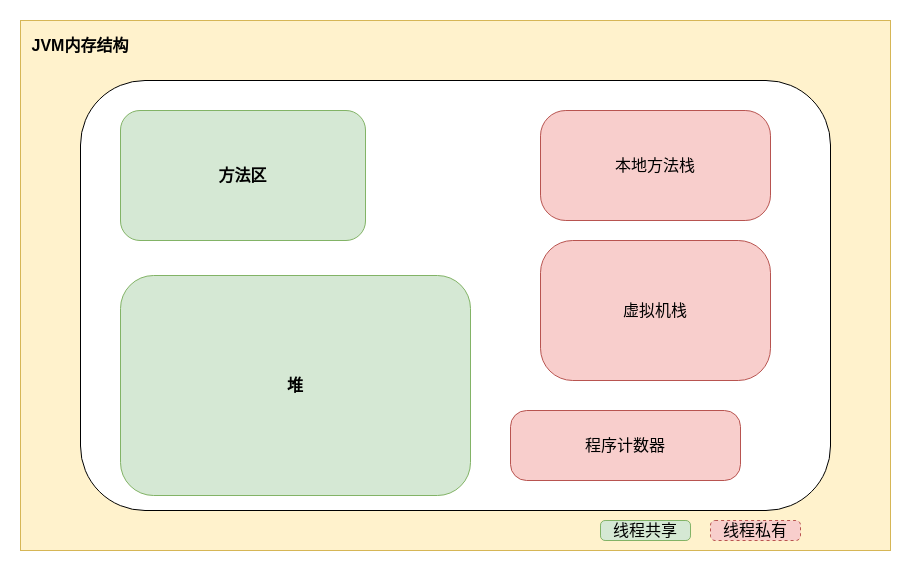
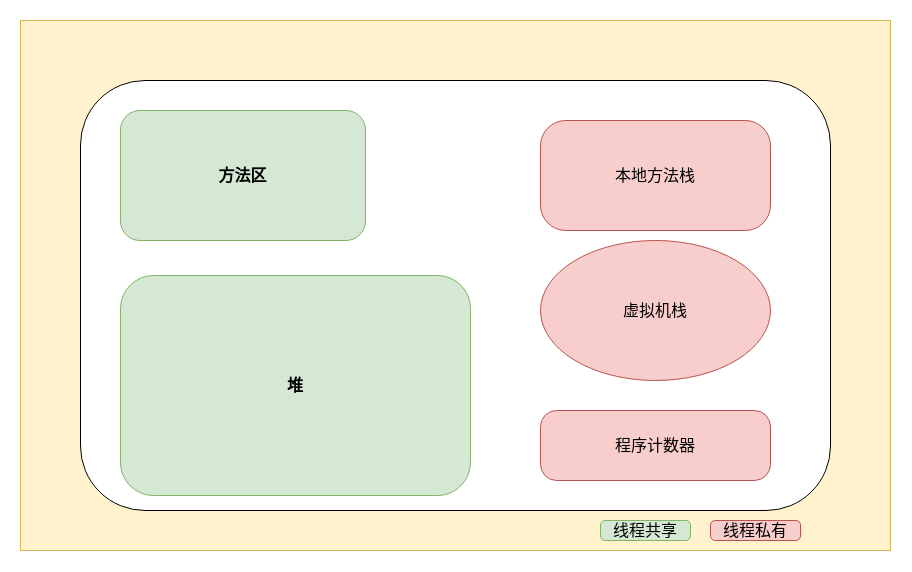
- <mxCell id="3" value="JVM内存结构&lt;br style=&quot;font-size: 16px;&quot;&gt;" style="text;html=1;strokeColor=none;fillColor=none;align=center;verticalAlign=middle;whiteSpace=wrap;rounded=0;fontStyle=1;fontSize=16;" vertex="1" parent="1"><mxGeometry x="30" y="30" width="100" height="30" as="geometry" /></mxCell>
- <mxCell id="11" value="本地方法栈" style="rounded=1;whiteSpace=wrap;html=1;fontSize=16;arcSize=23;fillColor=#f8cecc;strokeColor=#b85450;" vertex="1" parent="1"><mxGeometry x="540" y="110" width="230" height="110" as="geometry" /></mxCell>
+ <mxCell id="11" value="本地方法栈" style="rounded=1;whiteSpace=wrap;html=1;fontSize=16;arcSize=23;fillColor=#f8cecc;strokeColor=#b85450;" vertex="1" parent="1"><mxGeometry x="540" y="120" width="230" height="110" as="geometry" /></mxCell>
- <mxCell id="10" value="虚拟机栈" style="rounded=1;whiteSpace=wrap;html=1;fontSize=16;arcSize=23;fillColor=#f8cecc;strokeColor=#b85450;" vertex="1" parent="1"><mxGeometry x="540" y="240" width="230" height="140" as="geometry" /></mxCell>
+ <mxCell id="10" value="虚拟机栈" style="ellipse;whiteSpace=wrap;html=1;fontSize=16;arcSize=23;fillColor=#f8cecc;strokeColor=#b85450;" vertex="1" parent="1"><mxGeometry x="540" y="240" width="230" height="140" as="geometry" /></mxCell>
- <mxCell id="9" value="程序计数器" style="rounded=1;whiteSpace=wrap;html=1;fontSize=16;arcSize=23;fillColor=#f8cecc;strokeColor=#b85450;" vertex="1" parent="1"><mxGeometry x="510" y="410" width="230" height="70" as="geometry" /></mxCell>
+ <mxCell id="9" value="程序计数器" style="rounded=1;whiteSpace=wrap;html=1;fontSize=16;arcSize=23;fillColor=#f8cecc;strokeColor=#b85450;" vertex="1" parent="1"><mxGeometry x="540" y="410" width="230" height="70" as="geometry" /></mxCell>
- <mxCell id="6" value="线程私有" style="rounded=1;whiteSpace=wrap;html=1;fontSize=16;arcSize=23;fillColor=#f8cecc;strokeColor=#b85450;dashed=1;" vertex="1" parent="1"><mxGeometry x="710" y="520" width="90" height="20" as="geometry" /></mxCell>
+ <mxCell id="6" value="线程私有" style="rounded=1;whiteSpace=wrap;html=1;fontSize=16;arcSize=23;fillColor=#f8cecc;strokeColor=#b85450;" vertex="1" parent="1"><mxGeometry x="710" y="520" width="90" height="20" as="geometry" /></mxCell>
